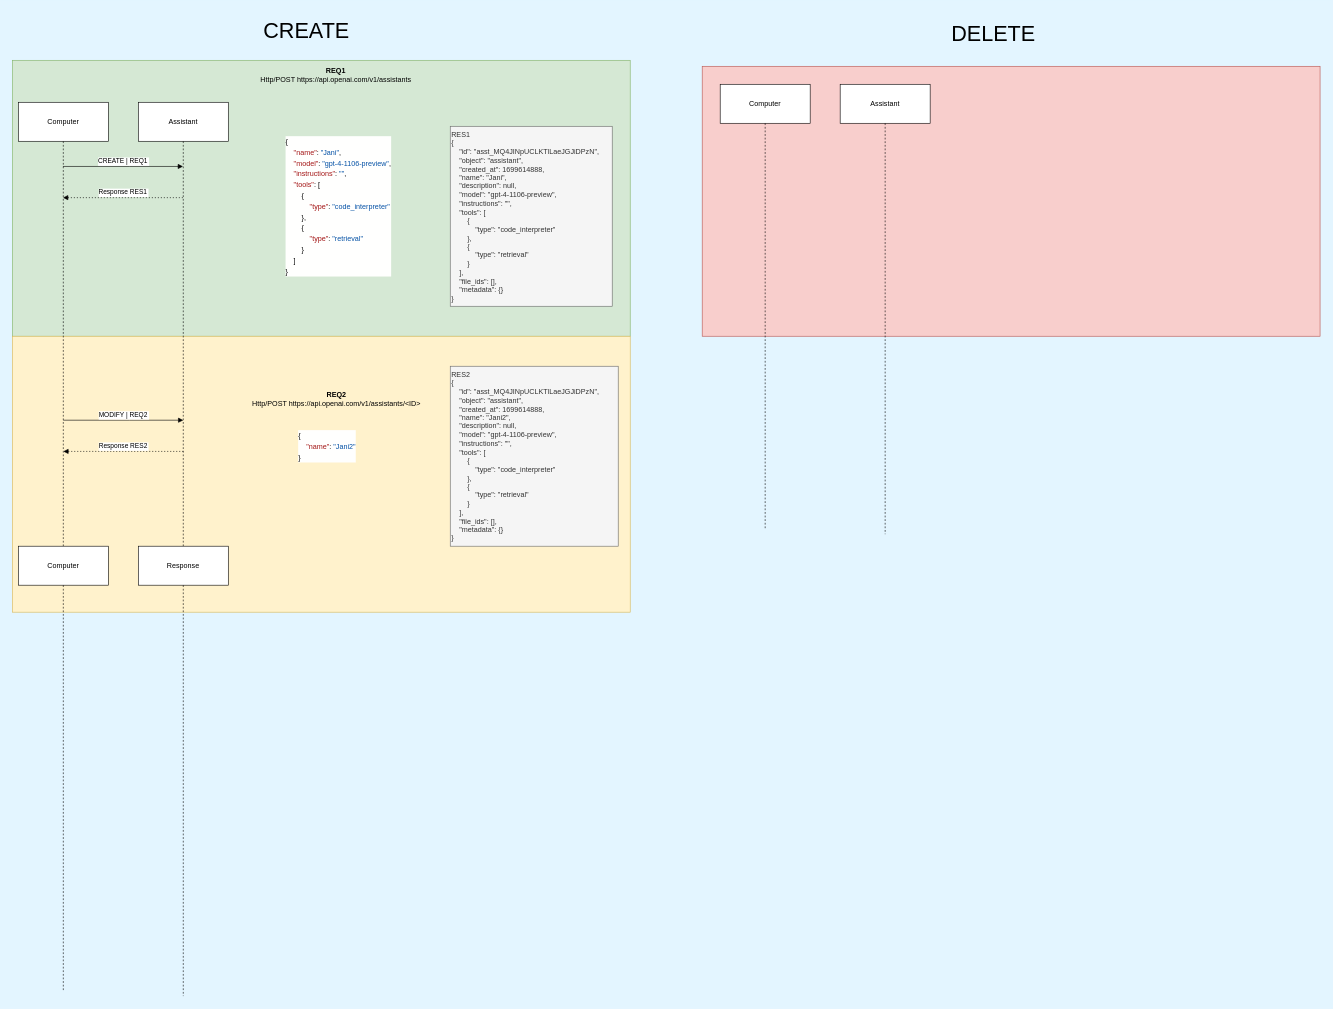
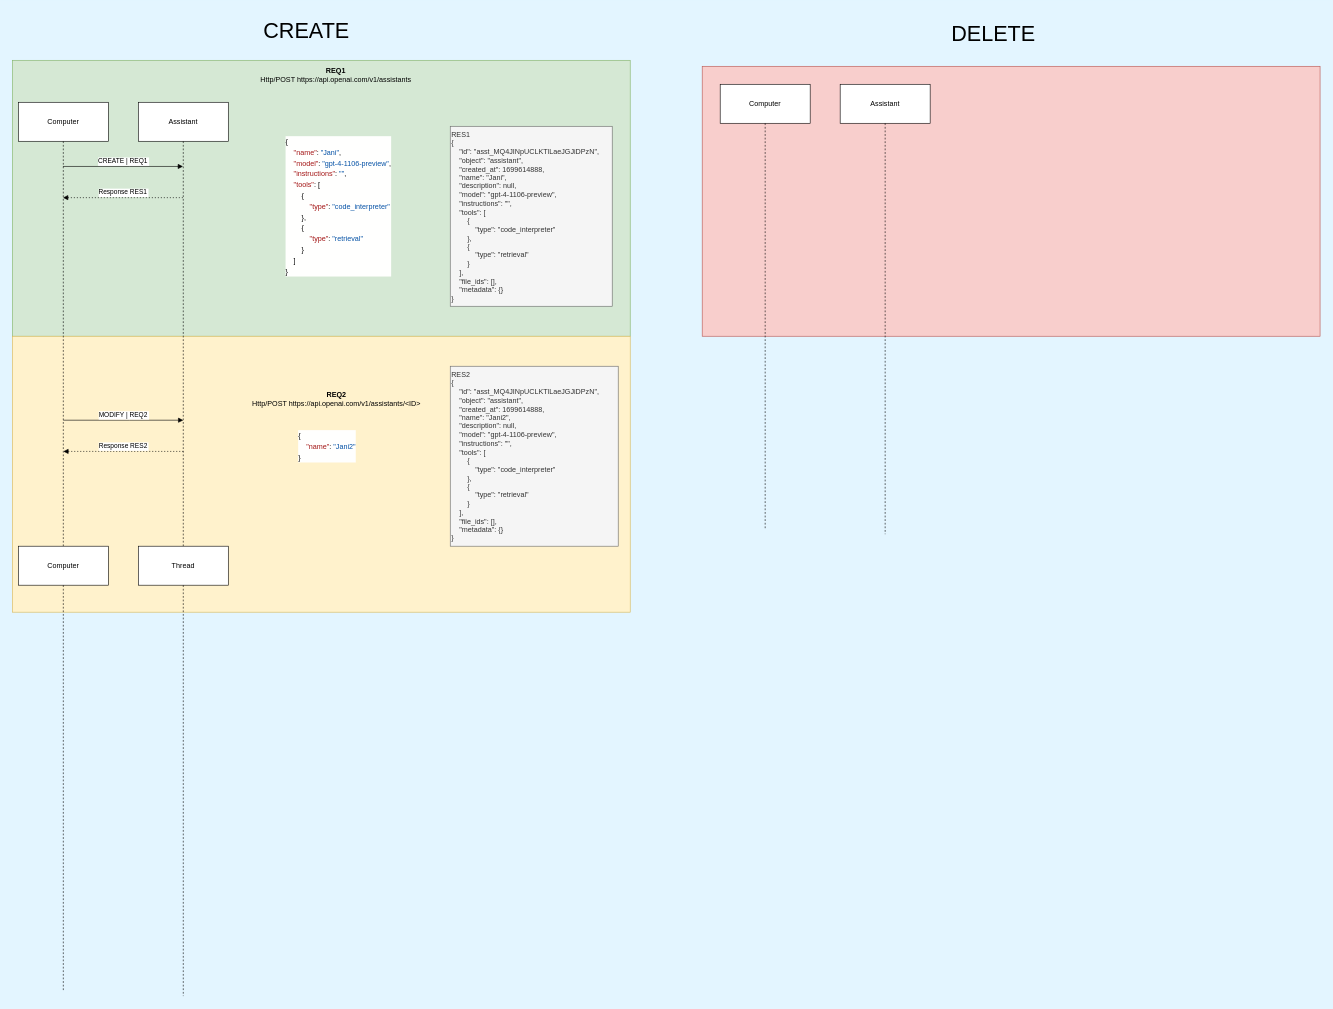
- <mxCell id="16" value="Response" style="shape=umlLifeline;perimeter=lifelinePerimeter;whiteSpace=wrap;container=1;dropTarget=0;collapsible=0;recursiveResize=0;outlineConnect=0;portConstraint=eastwest;newEdgeStyle={&quot;edgeStyle&quot;:&quot;elbowEdgeStyle&quot;,&quot;elbow&quot;:&quot;vertical&quot;,&quot;curved&quot;:0,&quot;rounded&quot;:0};size=65;" vertex="1" parent="1"><mxGeometry x="230" y="910" width="150" height="750" as="geometry" /></mxCell>
+ <mxCell id="16" value="Thread" style="shape=umlLifeline;perimeter=lifelinePerimeter;whiteSpace=wrap;container=1;dropTarget=0;collapsible=0;recursiveResize=0;outlineConnect=0;portConstraint=eastwest;newEdgeStyle={&quot;edgeStyle&quot;:&quot;elbowEdgeStyle&quot;,&quot;elbow&quot;:&quot;vertical&quot;,&quot;curved&quot;:0,&quot;rounded&quot;:0};size=65;" vertex="1" parent="1"><mxGeometry x="230" y="910" width="150" height="750" as="geometry" /></mxCell>
